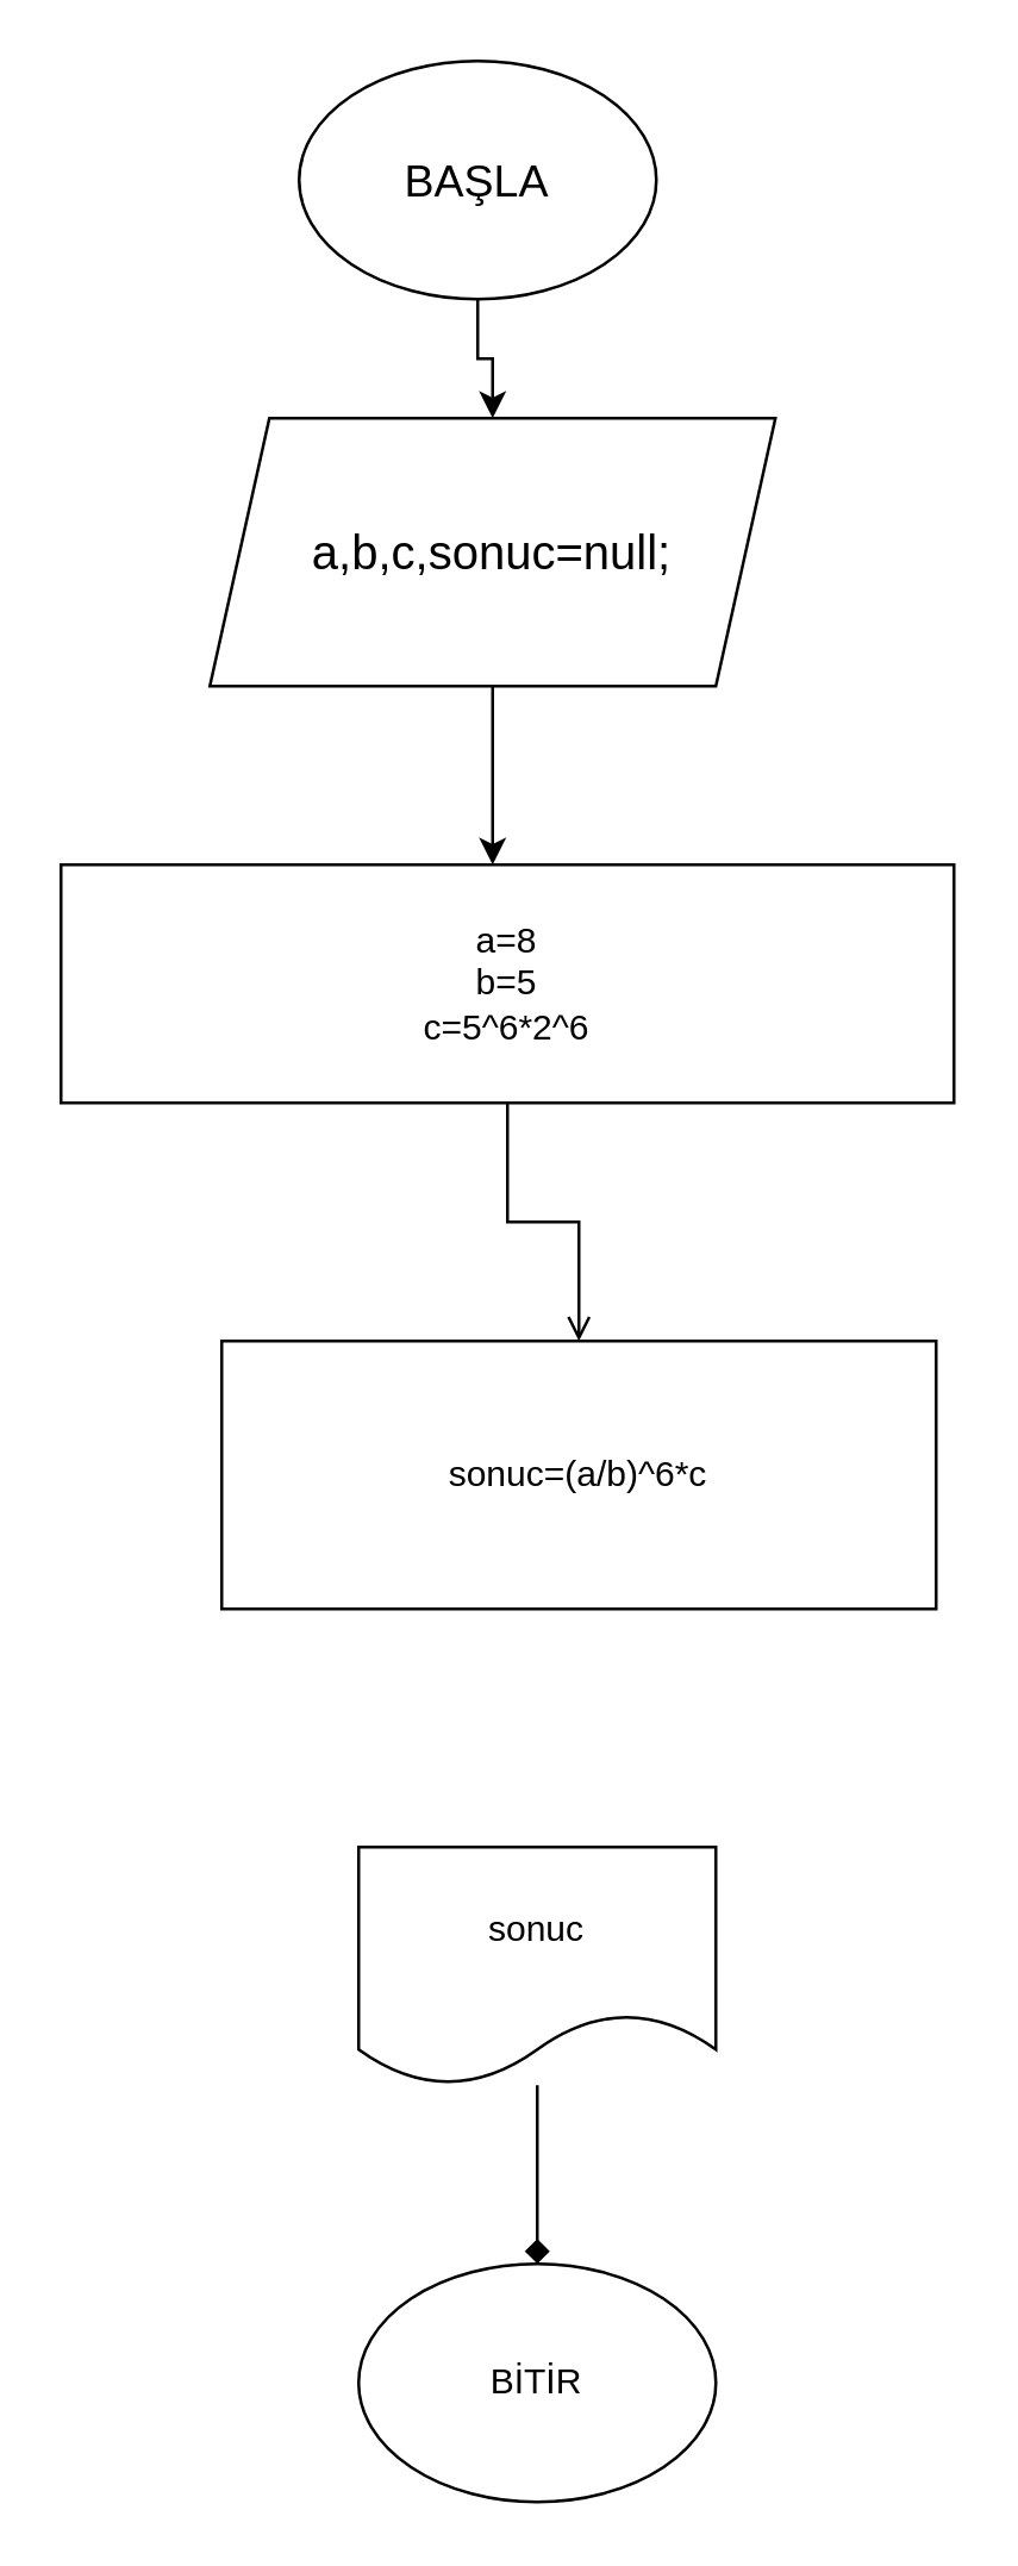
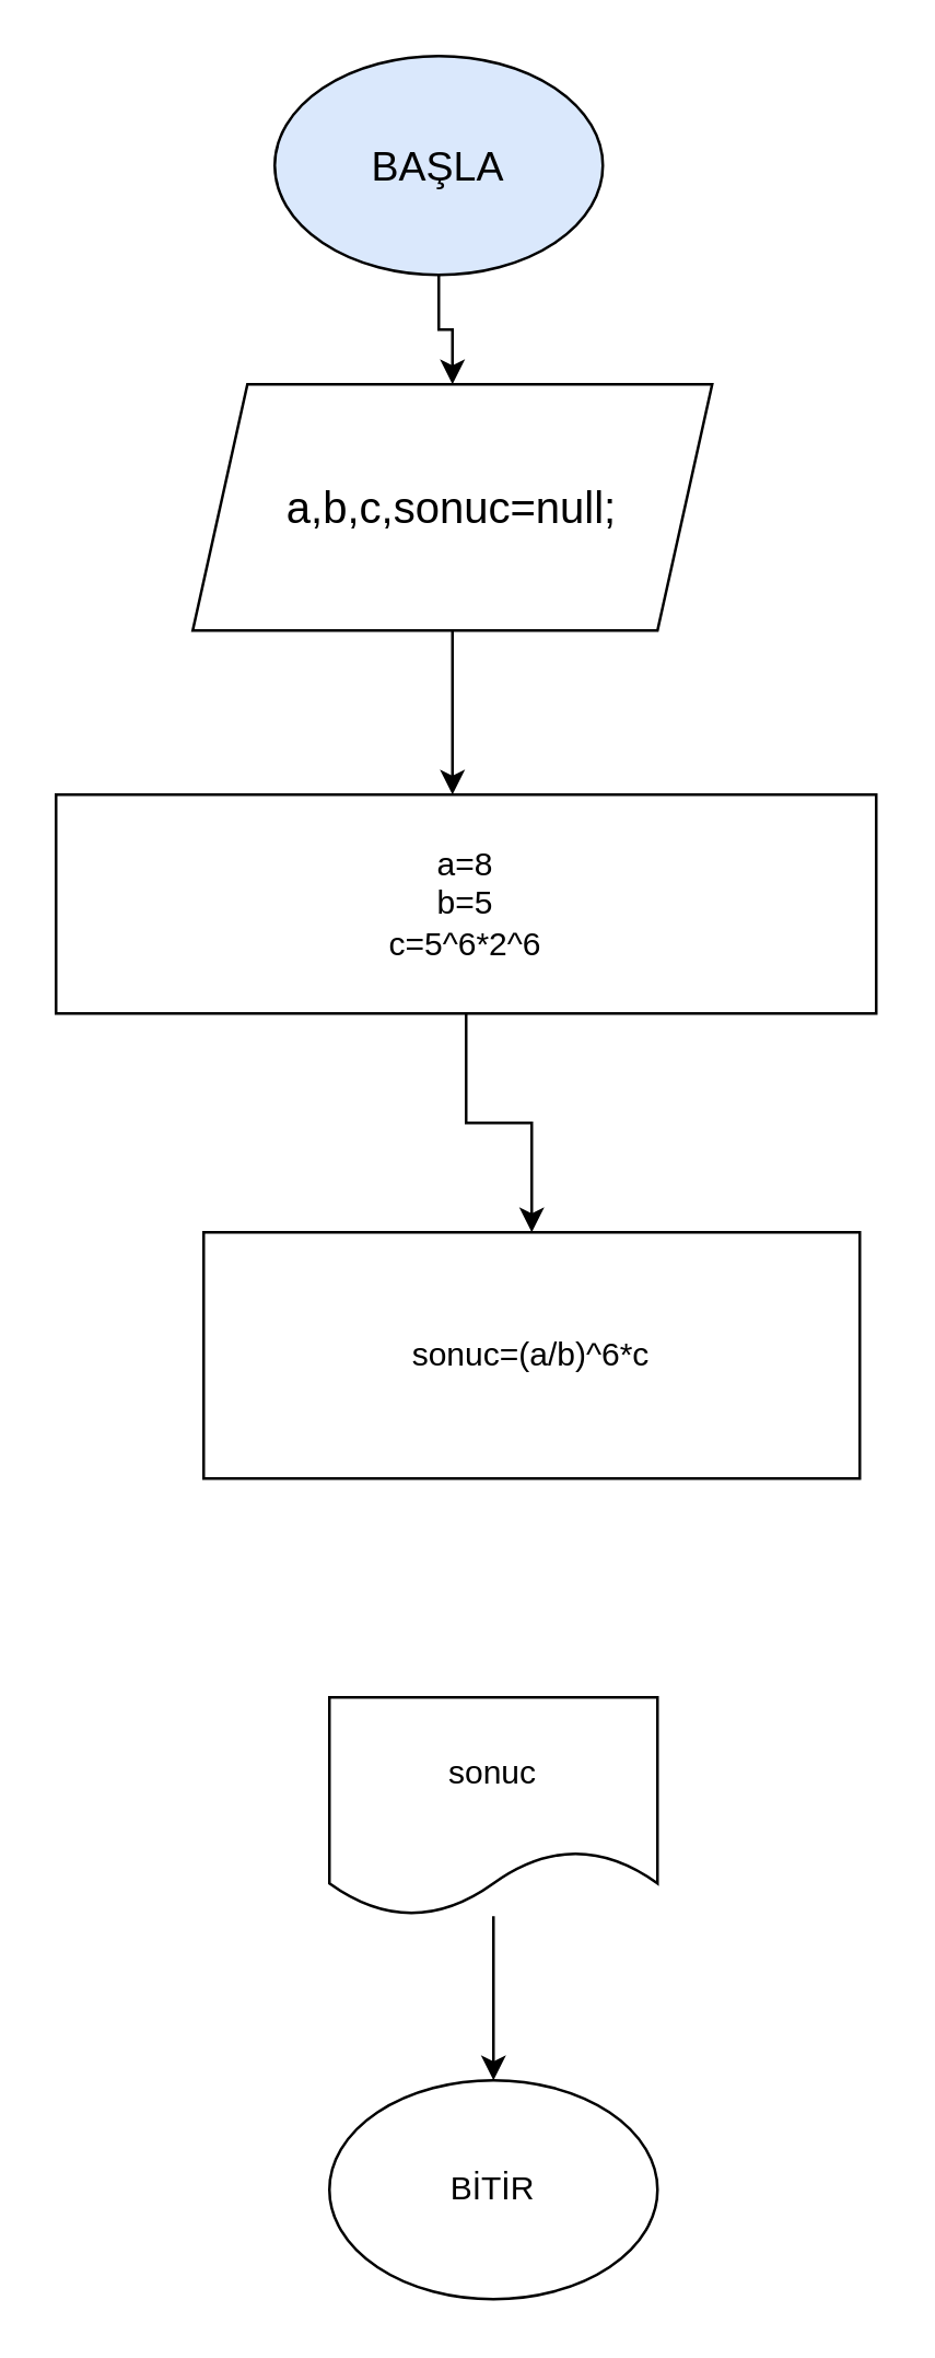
- <mxCell id="3" value="&lt;font style=&quot;font-size: 15px&quot;&gt;BAŞLA&lt;/font&gt;" style="ellipse;whiteSpace=wrap;html=1;" vertex="1" parent="1"><mxGeometry x="100" y="20" width="120" height="80" as="geometry" /></mxCell>
+ <mxCell id="3" value="&lt;font style=&quot;font-size: 15px&quot;&gt;BAŞLA&lt;/font&gt;" style="ellipse;whiteSpace=wrap;html=1;fillColor=#dae8fc;" vertex="1" parent="1"><mxGeometry x="100" y="20" width="120" height="80" as="geometry" /></mxCell>
- <mxCell id="7" style="edgeStyle=orthogonalEdgeStyle;rounded=0;orthogonalLoop=1;jettySize=auto;html=1;endArrow=open;" edge="1" parent="1" source="8" target="6"><mxGeometry relative="1" as="geometry" /></mxCell>
+ <mxCell id="7" style="edgeStyle=orthogonalEdgeStyle;rounded=0;orthogonalLoop=1;jettySize=auto;html=1;" edge="1" parent="1" source="8" target="6"><mxGeometry relative="1" as="geometry" /></mxCell>
- <mxCell id="9" style="edgeStyle=orthogonalEdgeStyle;rounded=0;orthogonalLoop=1;jettySize=auto;html=1;endArrow=diamond;" edge="1" parent="1" source="10" target="11"><mxGeometry relative="1" as="geometry" /></mxCell>
+ <mxCell id="9" style="edgeStyle=orthogonalEdgeStyle;rounded=0;orthogonalLoop=1;jettySize=auto;html=1;" edge="1" parent="1" source="10" target="11"><mxGeometry relative="1" as="geometry" /></mxCell>
